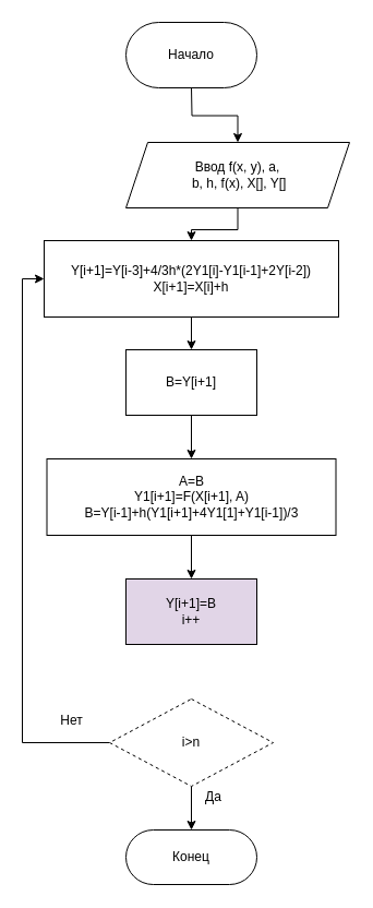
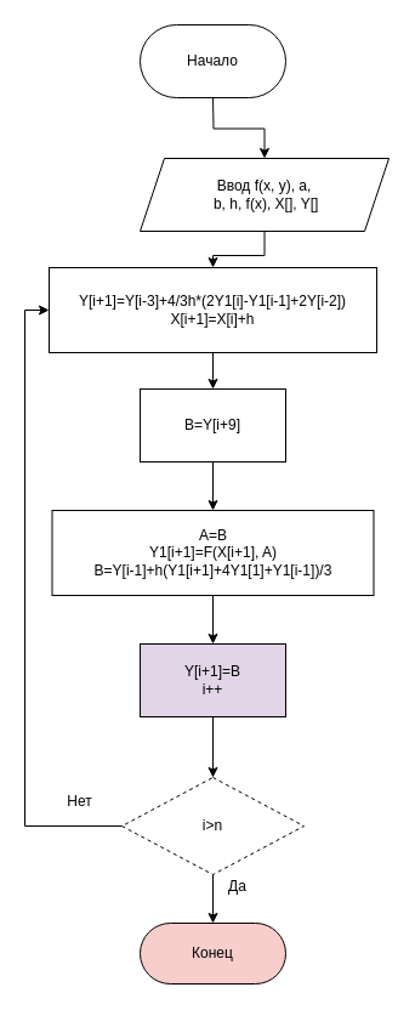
- <mxCell id="8" value="B=Y[i+1]" style="rounded=0;whiteSpace=wrap;html=1;" vertex="1" parent="1"><mxGeometry x="115" y="320" width="120" height="60" as="geometry" /></mxCell>
+ <mxCell id="8" value="B=Y[i+9]" style="rounded=0;whiteSpace=wrap;html=1;" vertex="1" parent="1"><mxGeometry x="115" y="320" width="120" height="60" as="geometry" /></mxCell>
+ <mxCell id="11" value="" style="edgeStyle=orthogonalEdgeStyle;rounded=0;orthogonalLoop=1;jettySize=auto;html=1;" edge="1" parent="1" source="12" target="15"><mxGeometry relative="1" as="geometry" /></mxCell>
- <mxCell id="16" value="Конец" style="rounded=1;whiteSpace=wrap;html=1;arcSize=50;" vertex="1" parent="1"><mxGeometry x="115" y="760" width="120" height="50" as="geometry" /></mxCell>
+ <mxCell id="16" value="Конец" style="rounded=1;whiteSpace=wrap;html=1;arcSize=50;fillColor=#f8cecc;" vertex="1" parent="1"><mxGeometry x="115" y="760" width="120" height="50" as="geometry" /></mxCell>
